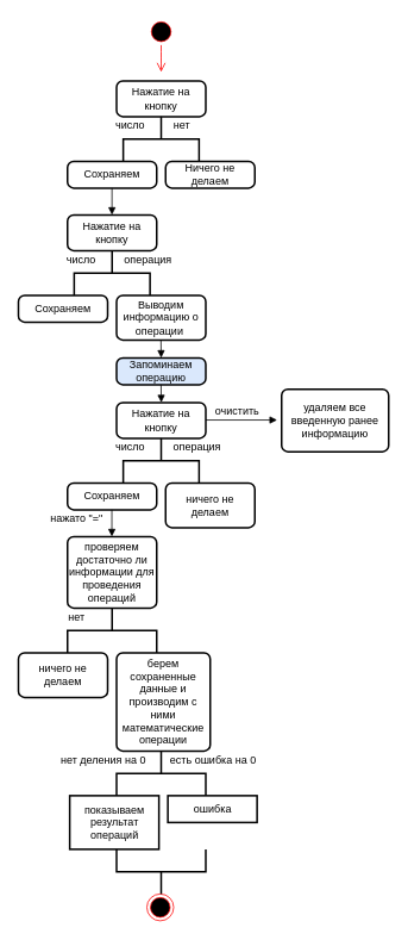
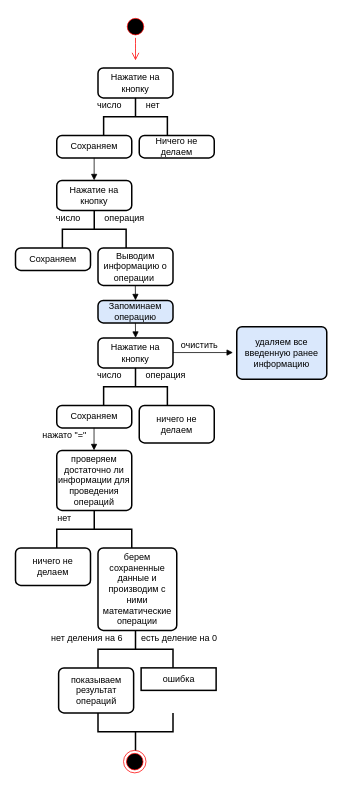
- <mxCell id="42" value="удаляем все введенную ранее информацию" style="rounded=1;whiteSpace=wrap;html=1;absoluteArcSize=1;arcSize=14;strokeWidth=2;" vertex="1" parent="1"><mxGeometry x="315" y="435" width="120" height="70" as="geometry" /></mxCell>
+ <mxCell id="42" value="удаляем все введенную ранее информацию" style="rounded=1;whiteSpace=wrap;html=1;absoluteArcSize=1;arcSize=14;strokeWidth=2;fillColor=#dae8fc;" vertex="1" parent="1"><mxGeometry x="315" y="435" width="120" height="70" as="geometry" /></mxCell>
- <mxCell id="37" value="нет деления на 0" style="text;html=1;align=center;verticalAlign=middle;resizable=0;points=[];autosize=1;strokeColor=none;" vertex="1" parent="1"><mxGeometry x="60" y="840" width="110" height="20" as="geometry" /></mxCell>
+ <mxCell id="37" value="нет деления на 6" style="text;html=1;align=center;verticalAlign=middle;resizable=0;points=[];autosize=1;strokeColor=none;" vertex="1" parent="1"><mxGeometry x="60" y="840" width="110" height="20" as="geometry" /></mxCell>
- <mxCell id="35" value="есть ошибка на 0" style="text;html=1;align=center;verticalAlign=middle;resizable=0;points=[];autosize=1;strokeColor=none;" vertex="1" parent="1"><mxGeometry x="177.5" y="840" width="120" height="20" as="geometry" /></mxCell>
+ <mxCell id="35" value="есть деление на 0" style="text;html=1;align=center;verticalAlign=middle;resizable=0;points=[];autosize=1;strokeColor=none;" vertex="1" parent="1"><mxGeometry x="177.5" y="840" width="120" height="20" as="geometry" /></mxCell>
- <mxCell id="36" value="показываем результат операций" style="whiteSpace=wrap;html=1;absoluteArcSize=1;arcSize=14;strokeWidth=2;rounded=0;" vertex="1" parent="1"><mxGeometry x="77.5" y="890" width="100" height="60" as="geometry" /></mxCell>
+ <mxCell id="36" value="показываем результат операций" style="rounded=1;whiteSpace=wrap;html=1;absoluteArcSize=1;arcSize=14;strokeWidth=2;" vertex="1" parent="1"><mxGeometry x="77.5" y="890" width="100" height="60" as="geometry" /></mxCell>
